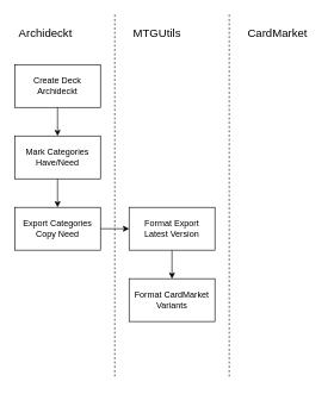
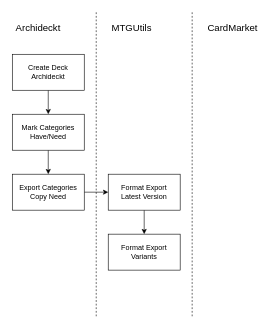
- <mxCell id="12" value="&lt;div&gt;Format CardMarket&lt;/div&gt;&lt;div&gt;Variants&lt;/div&gt;" style="rounded=0;whiteSpace=wrap;html=1;" vertex="1" parent="1"><mxGeometry x="180" y="390" width="120" height="60" as="geometry" /></mxCell>
+ <mxCell id="12" value="&lt;div&gt;Format Export&lt;/div&gt;&lt;div&gt;Variants&lt;/div&gt;" style="rounded=0;whiteSpace=wrap;html=1;" vertex="1" parent="1"><mxGeometry x="180" y="390" width="120" height="60" as="geometry" /></mxCell>
